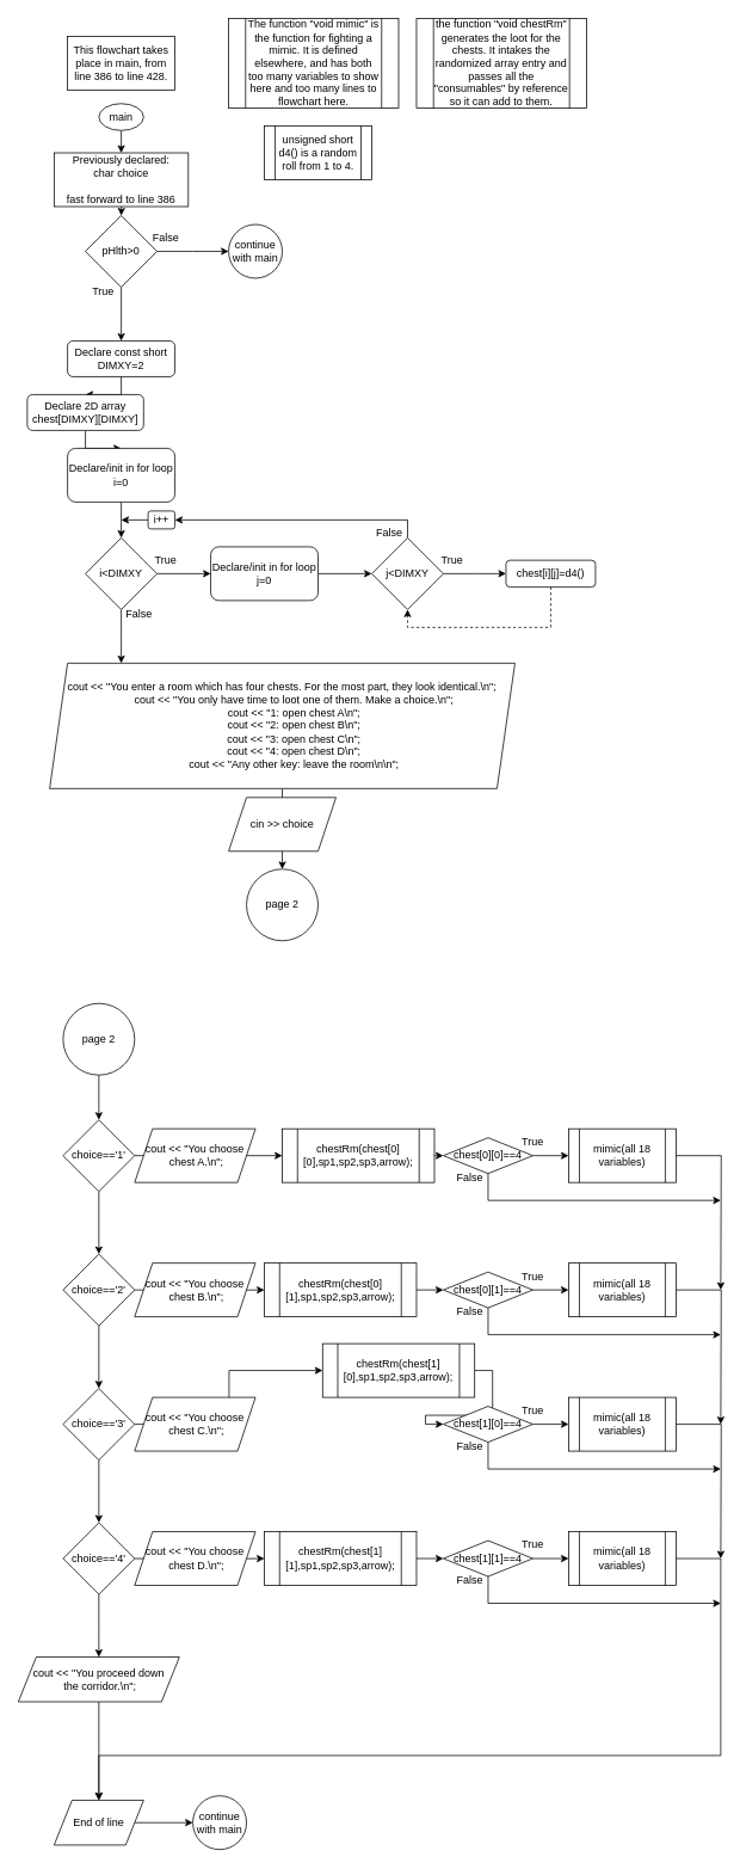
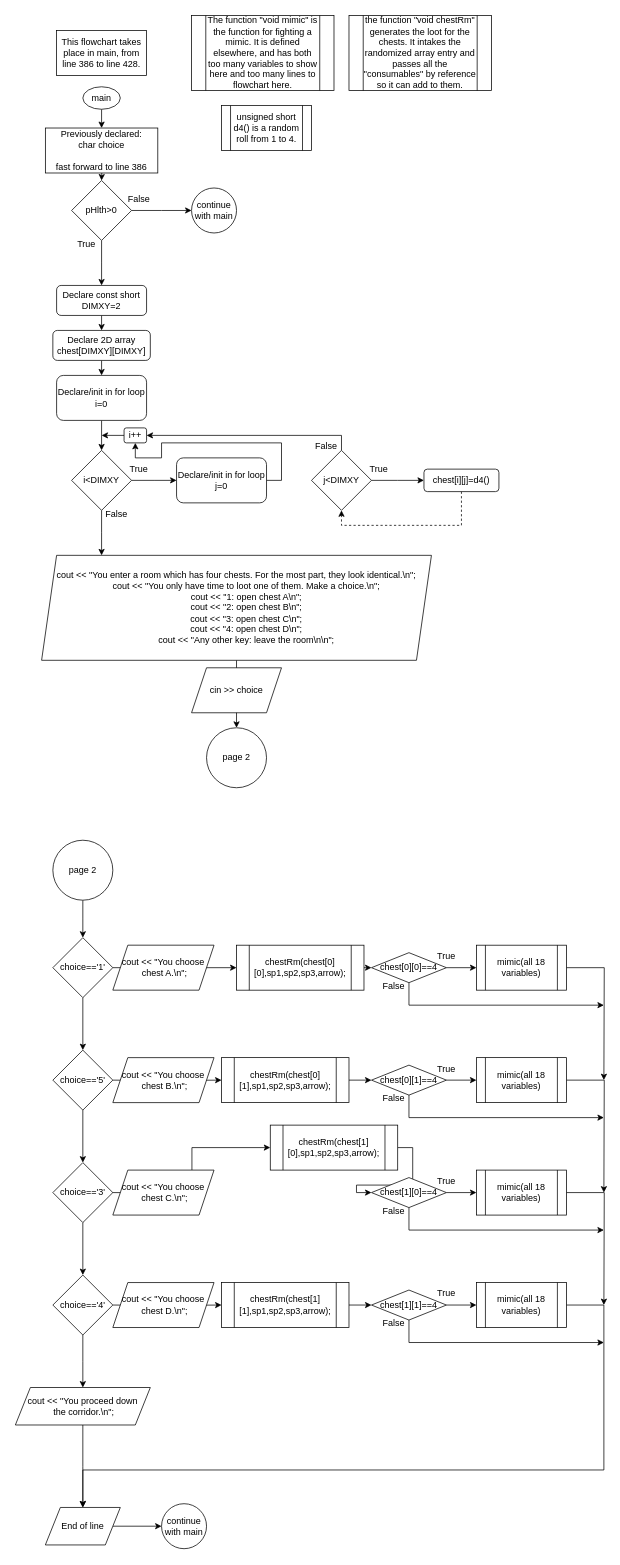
- <mxCell id="17" value="Declare 2D array chest[DIMXY][DIMXY]" style="rounded=1;whiteSpace=wrap;html=1;" vertex="1" parent="1"><mxGeometry x="30" y="440" width="130" height="40" as="geometry" /></mxCell>
+ <mxCell id="17" value="Declare 2D array chest[DIMXY][DIMXY]" style="rounded=1;whiteSpace=wrap;html=1;" vertex="1" parent="1"><mxGeometry x="70" y="440" width="130" height="40" as="geometry" /></mxCell>
- <mxCell id="26" style="edgeStyle=orthogonalEdgeStyle;rounded=0;sketch=0;orthogonalLoop=1;jettySize=auto;html=1;exitX=1;exitY=0.5;exitDx=0;exitDy=0;entryX=0;entryY=0.5;entryDx=0;entryDy=0;" edge="1" parent="1" source="27" target="30"><mxGeometry relative="1" as="geometry" /></mxCell>
+ <mxCell id="26" style="edgeStyle=orthogonalEdgeStyle;rounded=0;sketch=0;orthogonalLoop=1;jettySize=auto;html=1;exitX=1;exitY=0.5;exitDx=0;exitDy=0;" edge="1" parent="1" source="27" target="25"><mxGeometry relative="1" as="geometry" /></mxCell>
- <mxCell id="47" value="choice=='2'" style="rhombus;whiteSpace=wrap;html=1;" vertex="1" parent="1"><mxGeometry x="70" y="1400" width="80" height="80" as="geometry" /></mxCell>
+ <mxCell id="47" value="choice=='5'" style="rhombus;whiteSpace=wrap;html=1;" vertex="1" parent="1"><mxGeometry x="70" y="1400" width="80" height="80" as="geometry" /></mxCell>
